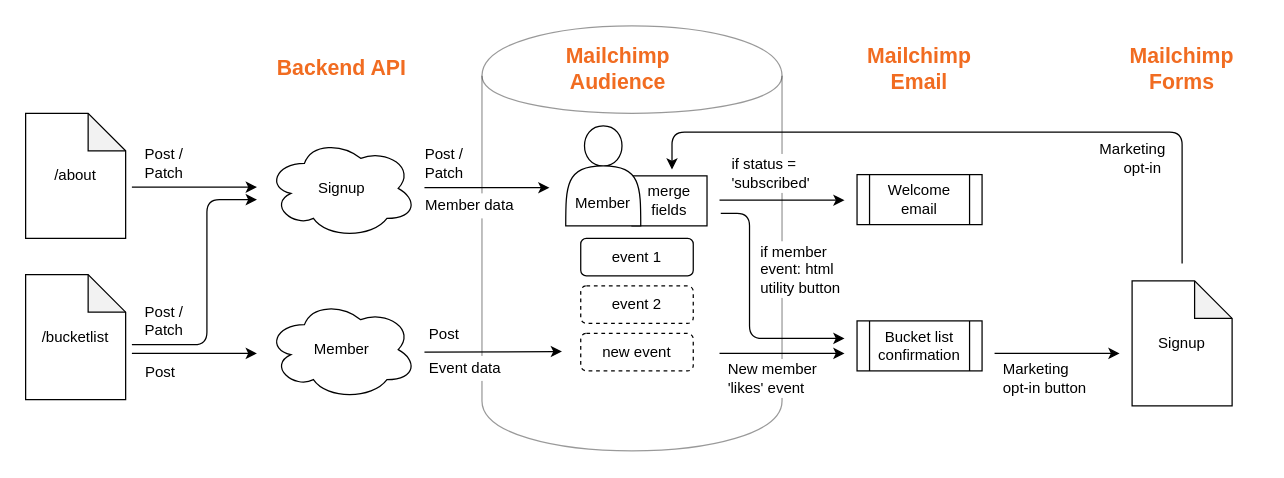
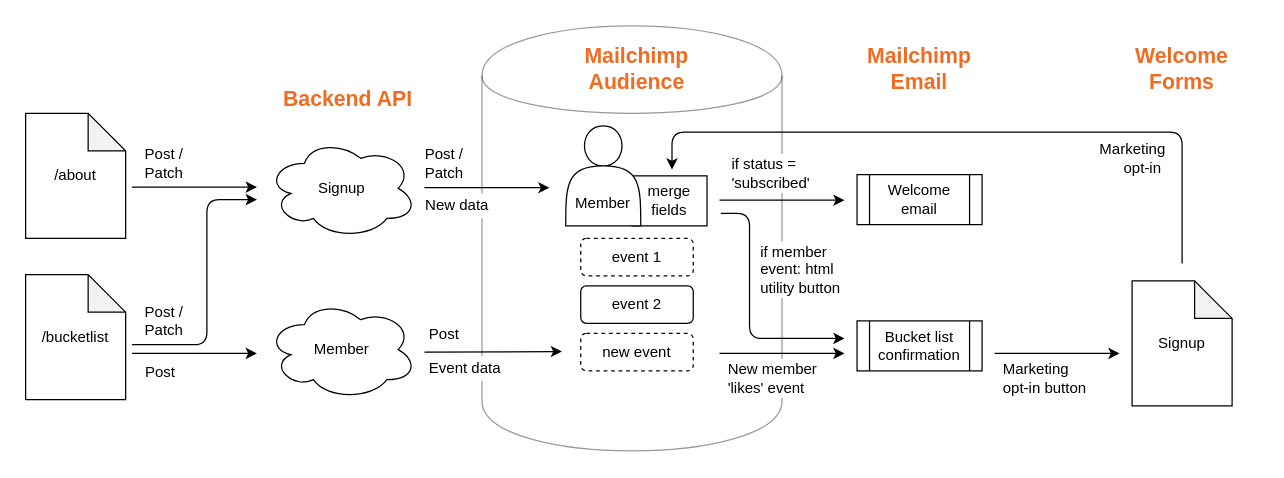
- <mxCell id="22" value="&lt;font style=&quot;font-size: 17px&quot;&gt;Backend API&lt;/font&gt;" style="text;html=1;strokeColor=none;fillColor=none;align=center;verticalAlign=middle;whiteSpace=wrap;rounded=0;fontColor=#f16c21;fontStyle=1" vertex="1" parent="1"><mxGeometry x="213" y="40" width="120" height="30" as="geometry" /></mxCell>
+ <mxCell id="22" value="&lt;font style=&quot;font-size: 17px&quot;&gt;Backend API&lt;/font&gt;" style="text;html=1;strokeColor=none;fillColor=none;align=center;verticalAlign=middle;whiteSpace=wrap;rounded=0;fontColor=#f16c21;fontStyle=1" vertex="1" parent="1"><mxGeometry x="218" y="65" width="120" height="30" as="geometry" /></mxCell>
- <mxCell id="15" value="&lt;font style=&quot;font-size: 17px&quot;&gt;Mailchimp&lt;br&gt;Audience&lt;br&gt;&lt;/font&gt;" style="text;html=1;strokeColor=none;fillColor=none;align=center;verticalAlign=middle;whiteSpace=wrap;rounded=0;fontColor=#f16c21;fontStyle=1" vertex="1" parent="1"><mxGeometry x="434" y="40" width="120" height="30" as="geometry" /></mxCell>
+ <mxCell id="15" value="&lt;font style=&quot;font-size: 17px&quot;&gt;Mailchimp&lt;br&gt;Audience&lt;br&gt;&lt;/font&gt;" style="text;html=1;strokeColor=none;fillColor=none;align=center;verticalAlign=middle;whiteSpace=wrap;rounded=0;fontColor=#f16c21;fontStyle=1" vertex="1" parent="1"><mxGeometry x="449" y="40" width="120" height="30" as="geometry" /></mxCell>
- <mxCell id="30" value="&lt;font style=&quot;font-size: 17px&quot;&gt;Mailchimp&lt;br&gt;Forms&lt;/font&gt;" style="text;html=1;strokeColor=none;fillColor=none;align=center;verticalAlign=middle;whiteSpace=wrap;rounded=0;fontColor=#f16c21;fontStyle=1" vertex="1" parent="1"><mxGeometry x="885" y="40" width="120" height="30" as="geometry" /></mxCell>
+ <mxCell id="30" value="&lt;font style=&quot;font-size: 17px&quot;&gt;Welcome&lt;br&gt;Forms&lt;/font&gt;" style="text;html=1;strokeColor=none;fillColor=none;align=center;verticalAlign=middle;whiteSpace=wrap;rounded=0;fontColor=#f16c21;fontStyle=1" vertex="1" parent="1"><mxGeometry x="885" y="40" width="120" height="30" as="geometry" /></mxCell>
- <mxCell id="35" value="Member data" style="text;html=1;strokeColor=none;fillColor=#ffffff;align=left;verticalAlign=middle;whiteSpace=wrap;rounded=0;spacing=5;labelBackgroundColor=#FFFFFF;" vertex="1" parent="1"><mxGeometry x="335" y="154" width="90" height="20" as="geometry" /></mxCell>
+ <mxCell id="35" value="New data" style="text;html=1;strokeColor=none;fillColor=#ffffff;align=left;verticalAlign=middle;whiteSpace=wrap;rounded=0;spacing=5;labelBackgroundColor=#FFFFFF;" vertex="1" parent="1"><mxGeometry x="335" y="154" width="90" height="20" as="geometry" /></mxCell>
- <mxCell id="11" value="event 1" style="rounded=1;whiteSpace=wrap;html=1;" vertex="1" parent="1"><mxGeometry x="464" y="190" width="90" height="30" as="geometry" /></mxCell>
+ <mxCell id="11" value="event 1" style="rounded=1;whiteSpace=wrap;html=1;dashed=1;" vertex="1" parent="1"><mxGeometry x="464" y="190" width="90" height="30" as="geometry" /></mxCell>
- <mxCell id="12" value="event 2" style="rounded=1;whiteSpace=wrap;html=1;dashed=1;" vertex="1" parent="1"><mxGeometry x="464" y="228" width="90" height="30" as="geometry" /></mxCell>
+ <mxCell id="12" value="event 2" style="rounded=1;whiteSpace=wrap;html=1;" vertex="1" parent="1"><mxGeometry x="464" y="228" width="90" height="30" as="geometry" /></mxCell>
